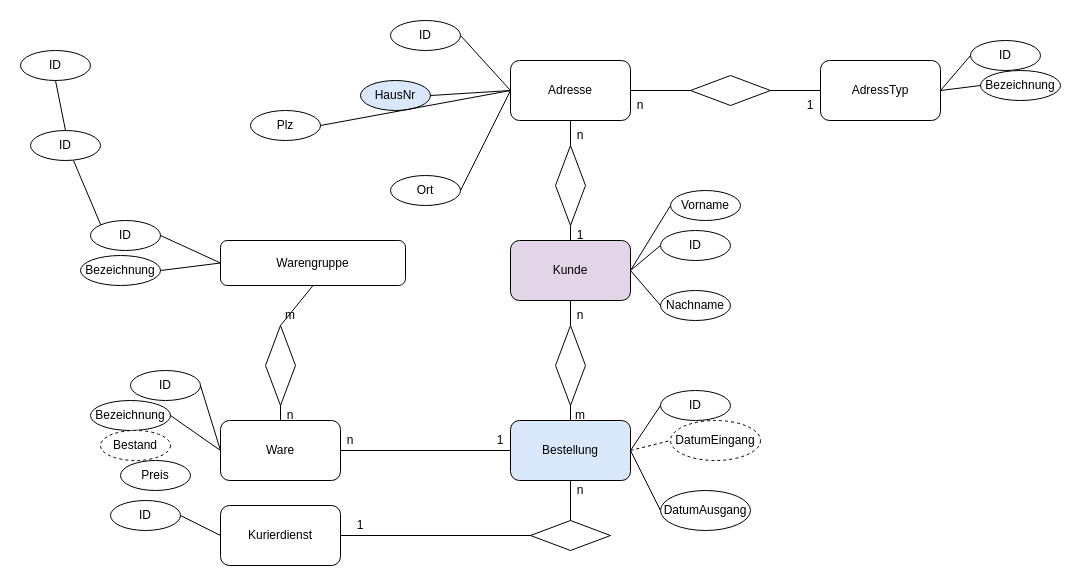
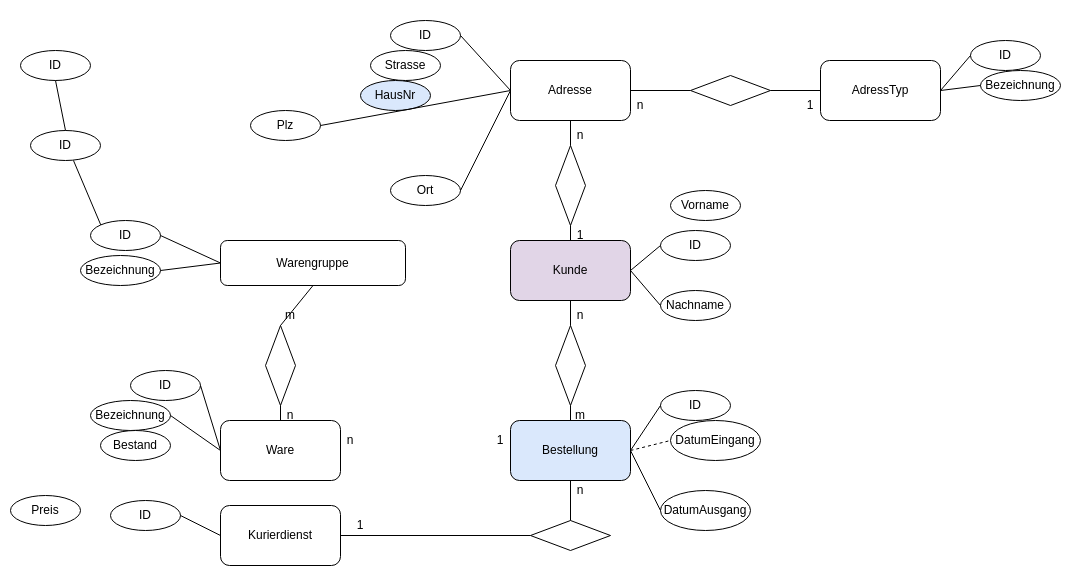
+ <mxCell id="43" value="Strasse" style="ellipse;whiteSpace=wrap;html=1;" vertex="1" parent="1"><mxGeometry x="370" y="50" width="70" height="30" as="geometry" /></mxCell>
- <mxCell id="46" value="" style="endArrow=none;html=1;rounded=0;entryX=1;entryY=0.5;entryDx=0;entryDy=0;exitX=0;exitY=0.5;exitDx=0;exitDy=0;" edge="1" parent="1" source="7" target="44"><mxGeometry width="50" height="50" relative="1" as="geometry"><mxPoint x="750" y="330" as="sourcePoint" /><mxPoint x="800" y="280" as="targetPoint" /></mxGeometry></mxCell>
- <mxCell id="50" value="" style="endArrow=none;html=1;rounded=0;entryX=0;entryY=0.5;entryDx=0;entryDy=0;exitX=1;exitY=0.5;exitDx=0;exitDy=0;" edge="1" parent="1" source="3" target="48"><mxGeometry width="50" height="50" relative="1" as="geometry"><mxPoint x="750" y="330" as="sourcePoint" /><mxPoint x="800" y="280" as="targetPoint" /></mxGeometry></mxCell>
- <mxCell id="59" value="DatumEingang" style="ellipse;whiteSpace=wrap;html=1;dashed=1;" vertex="1" parent="1"><mxGeometry x="670" y="420" width="90" height="40" as="geometry" /></mxCell>
+ <mxCell id="59" value="DatumEingang" style="ellipse;whiteSpace=wrap;html=1;" vertex="1" parent="1"><mxGeometry x="670" y="420" width="90" height="40" as="geometry" /></mxCell>
- <mxCell id="55" value="Bestand" style="ellipse;whiteSpace=wrap;html=1;dashed=1;" vertex="1" parent="1"><mxGeometry x="100" y="430" width="70" height="30" as="geometry" /></mxCell>
+ <mxCell id="55" value="Bestand" style="ellipse;whiteSpace=wrap;html=1;" vertex="1" parent="1"><mxGeometry x="100" y="430" width="70" height="30" as="geometry" /></mxCell>
- <mxCell id="23" value="" style="endArrow=none;html=1;rounded=0;exitX=1;exitY=0.5;exitDx=0;exitDy=0;entryX=0;entryY=0.5;entryDx=0;entryDy=0;" edge="1" parent="1" source="4" target="2"><mxGeometry width="50" height="50" relative="1" as="geometry"><mxPoint x="750" y="330" as="sourcePoint" /><mxPoint x="800" y="280" as="targetPoint" /></mxGeometry></mxCell>
- <mxCell id="56" value="Preis" style="ellipse;whiteSpace=wrap;html=1;" vertex="1" parent="1"><mxGeometry x="120" y="460" width="70" height="30" as="geometry" /></mxCell>
+ <mxCell id="56" value="Preis" style="ellipse;whiteSpace=wrap;html=1;" vertex="1" parent="1"><mxGeometry x="10" y="495" width="70" height="30" as="geometry" /></mxCell>
